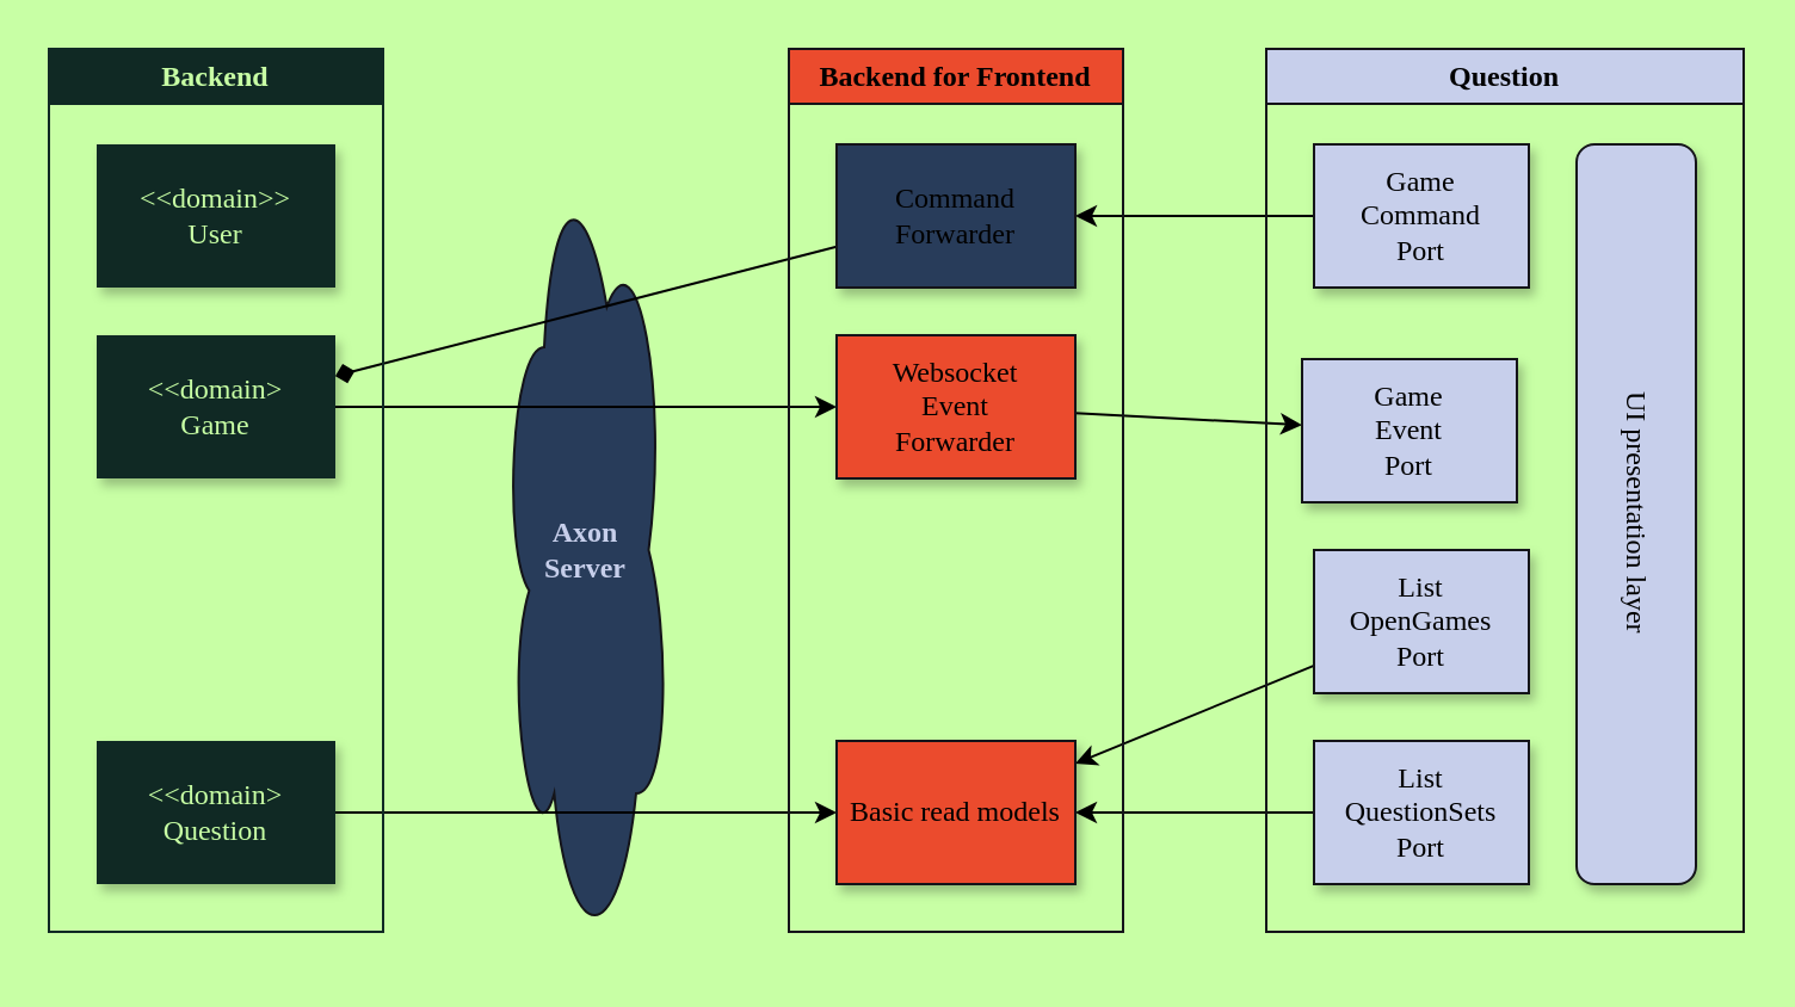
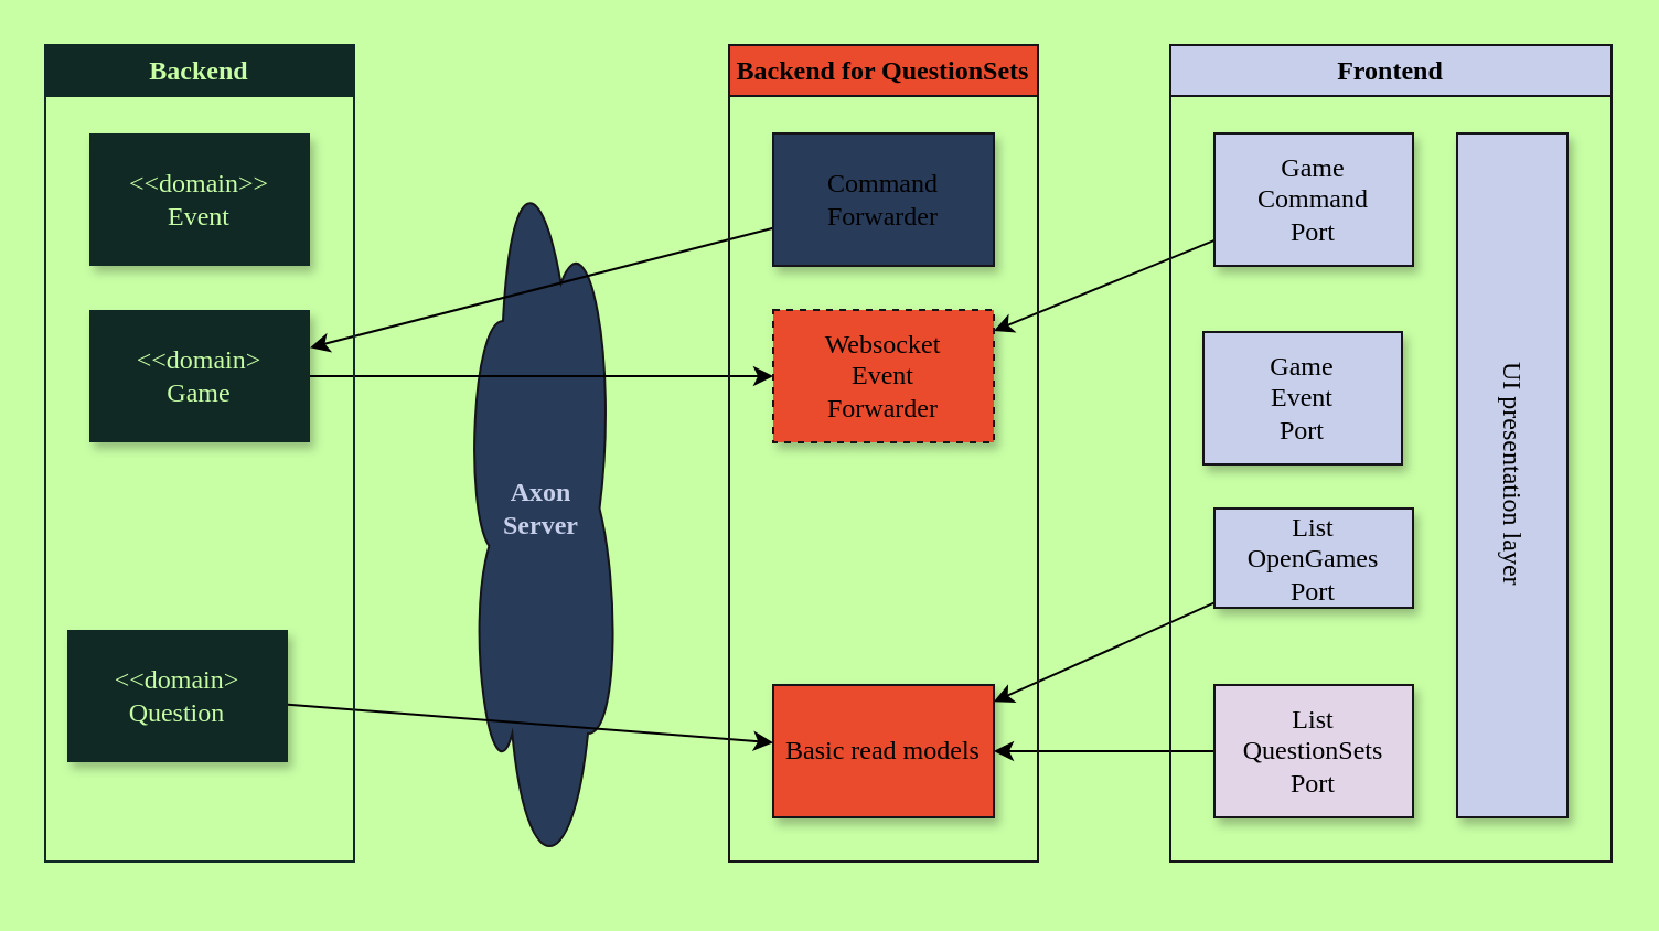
- <mxCell id="14" value="Backend for Frontend" style="swimlane;whiteSpace=wrap;html=1;fillColor=#EB4B2D;strokeColor=#141419;fontFamily=ES Klarheit Kurrent RD;" vertex="1" parent="1"><mxGeometry x="330" y="20" width="140" height="370" as="geometry" /></mxCell>
+ <mxCell id="14" value="Backend for QuestionSets" style="swimlane;whiteSpace=wrap;html=1;fillColor=#EB4B2D;strokeColor=#141419;fontFamily=ES Klarheit Kurrent RD;" vertex="1" parent="1"><mxGeometry x="330" y="20" width="140" height="370" as="geometry" /></mxCell>
- <mxCell id="18" value="Question" style="swimlane;whiteSpace=wrap;html=1;fillColor=#C7CFEB;strokeColor=#141419;fontFamily=ES Klarheit Kurrent RD;" vertex="1" parent="1"><mxGeometry x="530" y="20" width="200" height="370" as="geometry" /></mxCell>
+ <mxCell id="18" value="Frontend" style="swimlane;whiteSpace=wrap;html=1;fillColor=#C7CFEB;strokeColor=#141419;fontFamily=ES Klarheit Kurrent RD;" vertex="1" parent="1"><mxGeometry x="530" y="20" width="200" height="370" as="geometry" /></mxCell>
- <mxCell id="11" value="&lt;div&gt;&amp;lt;&amp;lt;domain&amp;gt;&amp;gt;&lt;/div&gt;User" style="rounded=0;whiteSpace=wrap;html=1;hachureGap=4;fontFamily=ES Klarheit Kurrent RD;fillColor=#102924;strokeColor=none;strokeWidth=2;glass=0;shadow=1;swimlaneLine=1;fontColor=#C8FFA5;" parent="10" vertex="1"><mxGeometry x="20" y="40" width="100" height="60" as="geometry" /></mxCell>
+ <mxCell id="11" value="&lt;div&gt;&amp;lt;&amp;lt;domain&amp;gt;&amp;gt;&lt;/div&gt;Event" style="rounded=0;whiteSpace=wrap;html=1;hachureGap=4;fontFamily=ES Klarheit Kurrent RD;fillColor=#102924;strokeColor=none;strokeWidth=2;glass=0;shadow=1;swimlaneLine=1;fontColor=#C8FFA5;" parent="10" vertex="1"><mxGeometry x="20" y="40" width="100" height="60" as="geometry" /></mxCell>
- <mxCell id="6" value="" style="endArrow=classic;html=1;rounded=1;hachureGap=4;fontFamily=Architects Daughter;fontSource=https%3A%2F%2Ffonts.googleapis.com%2Fcss%3Ffamily%3DArchitects%2BDaughter;swimlaneLine=1;" parent="1" source="19" target="15" edge="1"><mxGeometry width="50" height="50" relative="1" as="geometry"><mxPoint x="220" y="300" as="sourcePoint" /><mxPoint x="175" y="340" as="targetPoint" /></mxGeometry></mxCell>
+ <mxCell id="6" value="" style="endArrow=classic;html=1;rounded=1;hachureGap=4;fontFamily=Architects Daughter;fontSource=https%3A%2F%2Ffonts.googleapis.com%2Fcss%3Ffamily%3DArchitects%2BDaughter;swimlaneLine=1;" parent="1" source="19" target="16" edge="1"><mxGeometry width="50" height="50" relative="1" as="geometry"><mxPoint x="220" y="300" as="sourcePoint" /><mxPoint x="175" y="340" as="targetPoint" /></mxGeometry></mxCell>
- <mxCell id="3" value="" style="endArrow=diamond;html=1;rounded=1;hachureGap=4;fontFamily=Architects Daughter;fontSource=https%3A%2F%2Ffonts.googleapis.com%2Fcss%3Ffamily%3DArchitects%2BDaughter;swimlaneLine=1;" parent="1" source="15" edge="1" target="12"><mxGeometry width="50" height="50" relative="1" as="geometry"><mxPoint x="-180" y="470" as="sourcePoint" /><mxPoint x="195" y="550" as="targetPoint" /></mxGeometry></mxCell>
+ <mxCell id="3" value="" style="endArrow=classic;html=1;rounded=1;hachureGap=4;fontFamily=Architects Daughter;fontSource=https%3A%2F%2Ffonts.googleapis.com%2Fcss%3Ffamily%3DArchitects%2BDaughter;swimlaneLine=1;" parent="1" source="15" edge="1" target="12"><mxGeometry width="50" height="50" relative="1" as="geometry"><mxPoint x="-180" y="470" as="sourcePoint" /><mxPoint x="195" y="550" as="targetPoint" /></mxGeometry></mxCell>
- <mxCell id="16" value="&lt;div&gt;Websocket&lt;/div&gt;Event&lt;div&gt;Forwarder&lt;div&gt;&lt;/div&gt;&lt;/div&gt;" style="rounded=0;whiteSpace=wrap;html=1;hachureGap=4;fontFamily=ES Klarheit Kurrent RD;fillColor=#EB4B2D;strokeColor=#141419;shadow=1;swimlaneLine=1;" parent="14" vertex="1"><mxGeometry x="20" y="120" width="100" height="60" as="geometry" /></mxCell>
+ <mxCell id="16" value="&lt;div&gt;Websocket&lt;/div&gt;Event&lt;div&gt;Forwarder&lt;div&gt;&lt;/div&gt;&lt;/div&gt;" style="rounded=0;whiteSpace=wrap;html=1;hachureGap=4;fontFamily=ES Klarheit Kurrent RD;fillColor=#EB4B2D;strokeColor=#141419;shadow=1;swimlaneLine=1;dashed=1;" parent="14" vertex="1"><mxGeometry x="20" y="120" width="100" height="60" as="geometry" /></mxCell>
- <mxCell id="9" value="" style="endArrow=classic;html=1;rounded=1;hachureGap=4;fontFamily=Architects Daughter;fontSource=https%3A%2F%2Ffonts.googleapis.com%2Fcss%3Ffamily%3DArchitects%2BDaughter;swimlaneLine=1;" parent="1" source="16" target="20" edge="1"><mxGeometry width="50" height="50" relative="1" as="geometry"><mxPoint x="335" y="560" as="sourcePoint" /><mxPoint x="335" y="435" as="targetPoint" /></mxGeometry></mxCell>
- <mxCell id="23" value="UI presentation layer&lt;div&gt;&lt;div&gt;&lt;div&gt;&lt;div&gt;&lt;/div&gt;&lt;/div&gt;&lt;/div&gt;&lt;/div&gt;" style="whiteSpace=wrap;html=1;hachureGap=4;fontFamily=ES Klarheit Kurrent RD;fillColor=#C7CFEB;strokeColor=#141419;shadow=1;swimlaneLine=1;textDirection=vertical-lr;rounded=1;" parent="18" vertex="1"><mxGeometry x="130" y="40" width="50" height="310" as="geometry" /></mxCell>
+ <mxCell id="23" value="UI presentation layer&lt;div&gt;&lt;div&gt;&lt;div&gt;&lt;div&gt;&lt;/div&gt;&lt;/div&gt;&lt;/div&gt;&lt;/div&gt;" style="rounded=0;whiteSpace=wrap;html=1;hachureGap=4;fontFamily=ES Klarheit Kurrent RD;fillColor=#C7CFEB;strokeColor=#141419;shadow=1;swimlaneLine=1;textDirection=vertical-lr;" parent="18" vertex="1"><mxGeometry x="130" y="40" width="50" height="310" as="geometry" /></mxCell>
- <mxCell id="21" value="List&lt;div&gt;Open&lt;span style=&quot;background-color: initial;&quot;&gt;Games&lt;/span&gt;&lt;/div&gt;&lt;div&gt;&lt;span style=&quot;background-color: initial;&quot;&gt;Port&lt;/span&gt;&lt;div&gt;&lt;div&gt;&lt;div&gt;&lt;div&gt;&lt;div&gt;&lt;/div&gt;&lt;/div&gt;&lt;/div&gt;&lt;/div&gt;&lt;/div&gt;&lt;/div&gt;" style="rounded=0;whiteSpace=wrap;html=1;hachureGap=4;fontFamily=ES Klarheit Kurrent RD;fillColor=#C7CFEB;strokeColor=#141419;shadow=1;swimlaneLine=1;" parent="18" vertex="1"><mxGeometry x="20" y="210" width="90" height="60" as="geometry" /></mxCell>
+ <mxCell id="21" value="List&lt;div&gt;Open&lt;span style=&quot;background-color: initial;&quot;&gt;Games&lt;/span&gt;&lt;/div&gt;&lt;div&gt;&lt;span style=&quot;background-color: initial;&quot;&gt;Port&lt;/span&gt;&lt;div&gt;&lt;div&gt;&lt;div&gt;&lt;div&gt;&lt;div&gt;&lt;/div&gt;&lt;/div&gt;&lt;/div&gt;&lt;/div&gt;&lt;/div&gt;&lt;/div&gt;" style="rounded=0;whiteSpace=wrap;html=1;hachureGap=4;fontFamily=ES Klarheit Kurrent RD;fillColor=#C7CFEB;strokeColor=#141419;shadow=1;swimlaneLine=1;" parent="18" vertex="1"><mxGeometry x="20" y="210" width="90" height="45" as="geometry" /></mxCell>
- <mxCell id="13" value="&lt;div&gt;&amp;lt;&amp;lt;domain&amp;gt;&lt;/div&gt;Question" style="rounded=0;whiteSpace=wrap;html=1;hachureGap=4;fontFamily=ES Klarheit Kurrent RD;fillColor=#102924;strokeColor=none;strokeWidth=2;glass=0;shadow=1;swimlaneLine=1;fontColor=#C8FFA5;" parent="10" vertex="1"><mxGeometry x="20" y="290" width="100" height="60" as="geometry" /></mxCell>
+ <mxCell id="13" value="&lt;div&gt;&amp;lt;&amp;lt;domain&amp;gt;&lt;/div&gt;Question" style="rounded=0;whiteSpace=wrap;html=1;hachureGap=4;fontFamily=ES Klarheit Kurrent RD;fillColor=#102924;strokeColor=none;strokeWidth=2;glass=0;shadow=1;swimlaneLine=1;fontColor=#C8FFA5;" parent="10" vertex="1"><mxGeometry x="10" y="265" width="100" height="60" as="geometry" /></mxCell>
- <mxCell id="22" value="List&lt;div&gt;QuestionSets&lt;/div&gt;&lt;div&gt;Port&lt;div&gt;&lt;div&gt;&lt;div&gt;&lt;div&gt;&lt;div&gt;&lt;/div&gt;&lt;/div&gt;&lt;/div&gt;&lt;/div&gt;&lt;/div&gt;&lt;/div&gt;" style="rounded=0;whiteSpace=wrap;html=1;hachureGap=4;fontFamily=ES Klarheit Kurrent RD;fillColor=#C7CFEB;strokeColor=#141419;shadow=1;swimlaneLine=1;" parent="18" vertex="1"><mxGeometry x="20" y="290" width="90" height="60" as="geometry" /></mxCell>
+ <mxCell id="22" value="List&lt;div&gt;QuestionSets&lt;/div&gt;&lt;div&gt;Port&lt;div&gt;&lt;div&gt;&lt;div&gt;&lt;div&gt;&lt;div&gt;&lt;/div&gt;&lt;/div&gt;&lt;/div&gt;&lt;/div&gt;&lt;/div&gt;&lt;/div&gt;" style="rounded=0;whiteSpace=wrap;html=1;hachureGap=4;fontFamily=ES Klarheit Kurrent RD;fillColor=#e1d5e7;strokeColor=#141419;shadow=1;swimlaneLine=1;" parent="18" vertex="1"><mxGeometry x="20" y="290" width="90" height="60" as="geometry" /></mxCell>
